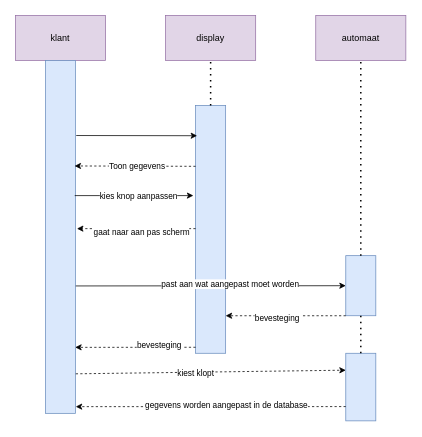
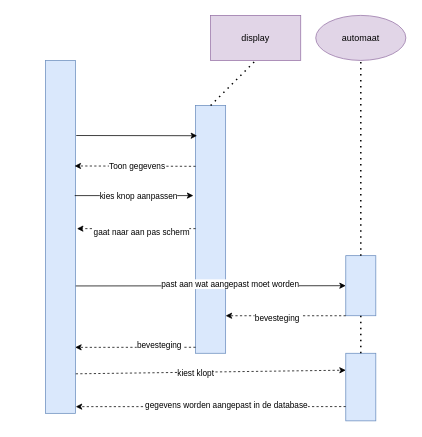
- <mxCell id="3" value="klant" style="rounded=0;whiteSpace=wrap;html=1;fillColor=#e1d5e7;strokeColor=#9673a6;" parent="1" vertex="1"><mxGeometry x="20" y="20" width="120" height="60" as="geometry" /></mxCell>
- <mxCell id="4" value="display" style="rounded=0;whiteSpace=wrap;html=1;fillColor=#e1d5e7;strokeColor=#9673a6;" parent="1" vertex="1"><mxGeometry x="220" y="20" width="120" height="60" as="geometry" /></mxCell>
+ <mxCell id="4" value="display" style="rounded=0;whiteSpace=wrap;html=1;fillColor=#e1d5e7;strokeColor=#9673a6;" parent="1" vertex="1"><mxGeometry x="280" y="20" width="120" height="60" as="geometry" /></mxCell>
- <mxCell id="5" value="automaat" style="rounded=0;whiteSpace=wrap;html=1;fillColor=#e1d5e7;strokeColor=#9673a6;" parent="1" vertex="1"><mxGeometry x="420" y="20" width="120" height="60" as="geometry" /></mxCell>
+ <mxCell id="5" value="automaat" style="ellipse;whiteSpace=wrap;html=1;fillColor=#e1d5e7;strokeColor=#9673a6;" parent="1" vertex="1"><mxGeometry x="420" y="20" width="120" height="60" as="geometry" /></mxCell>
